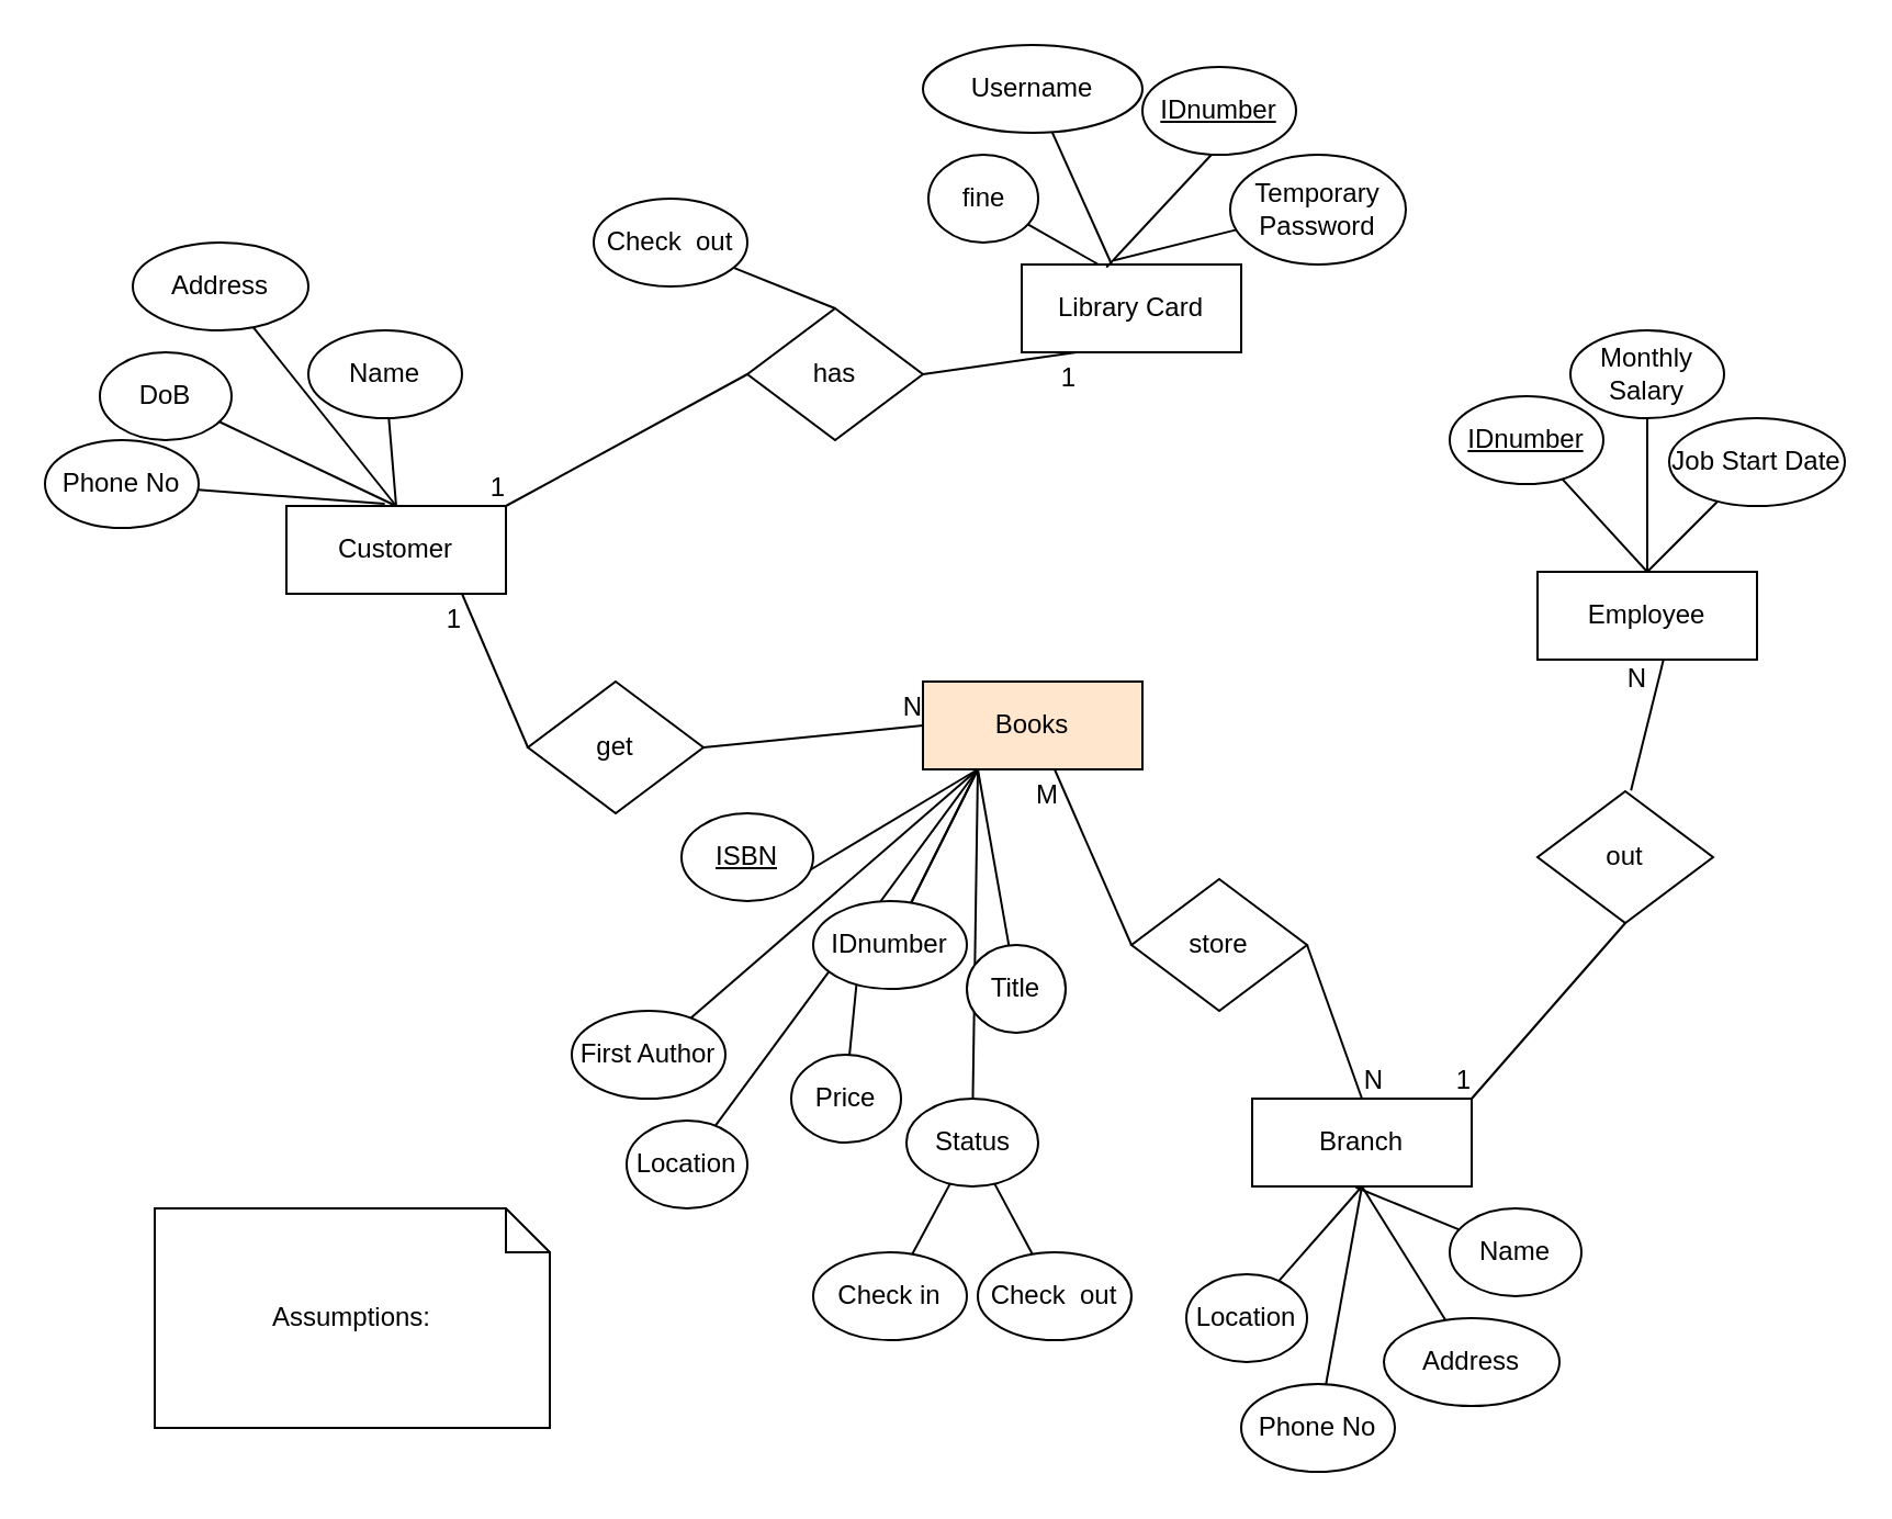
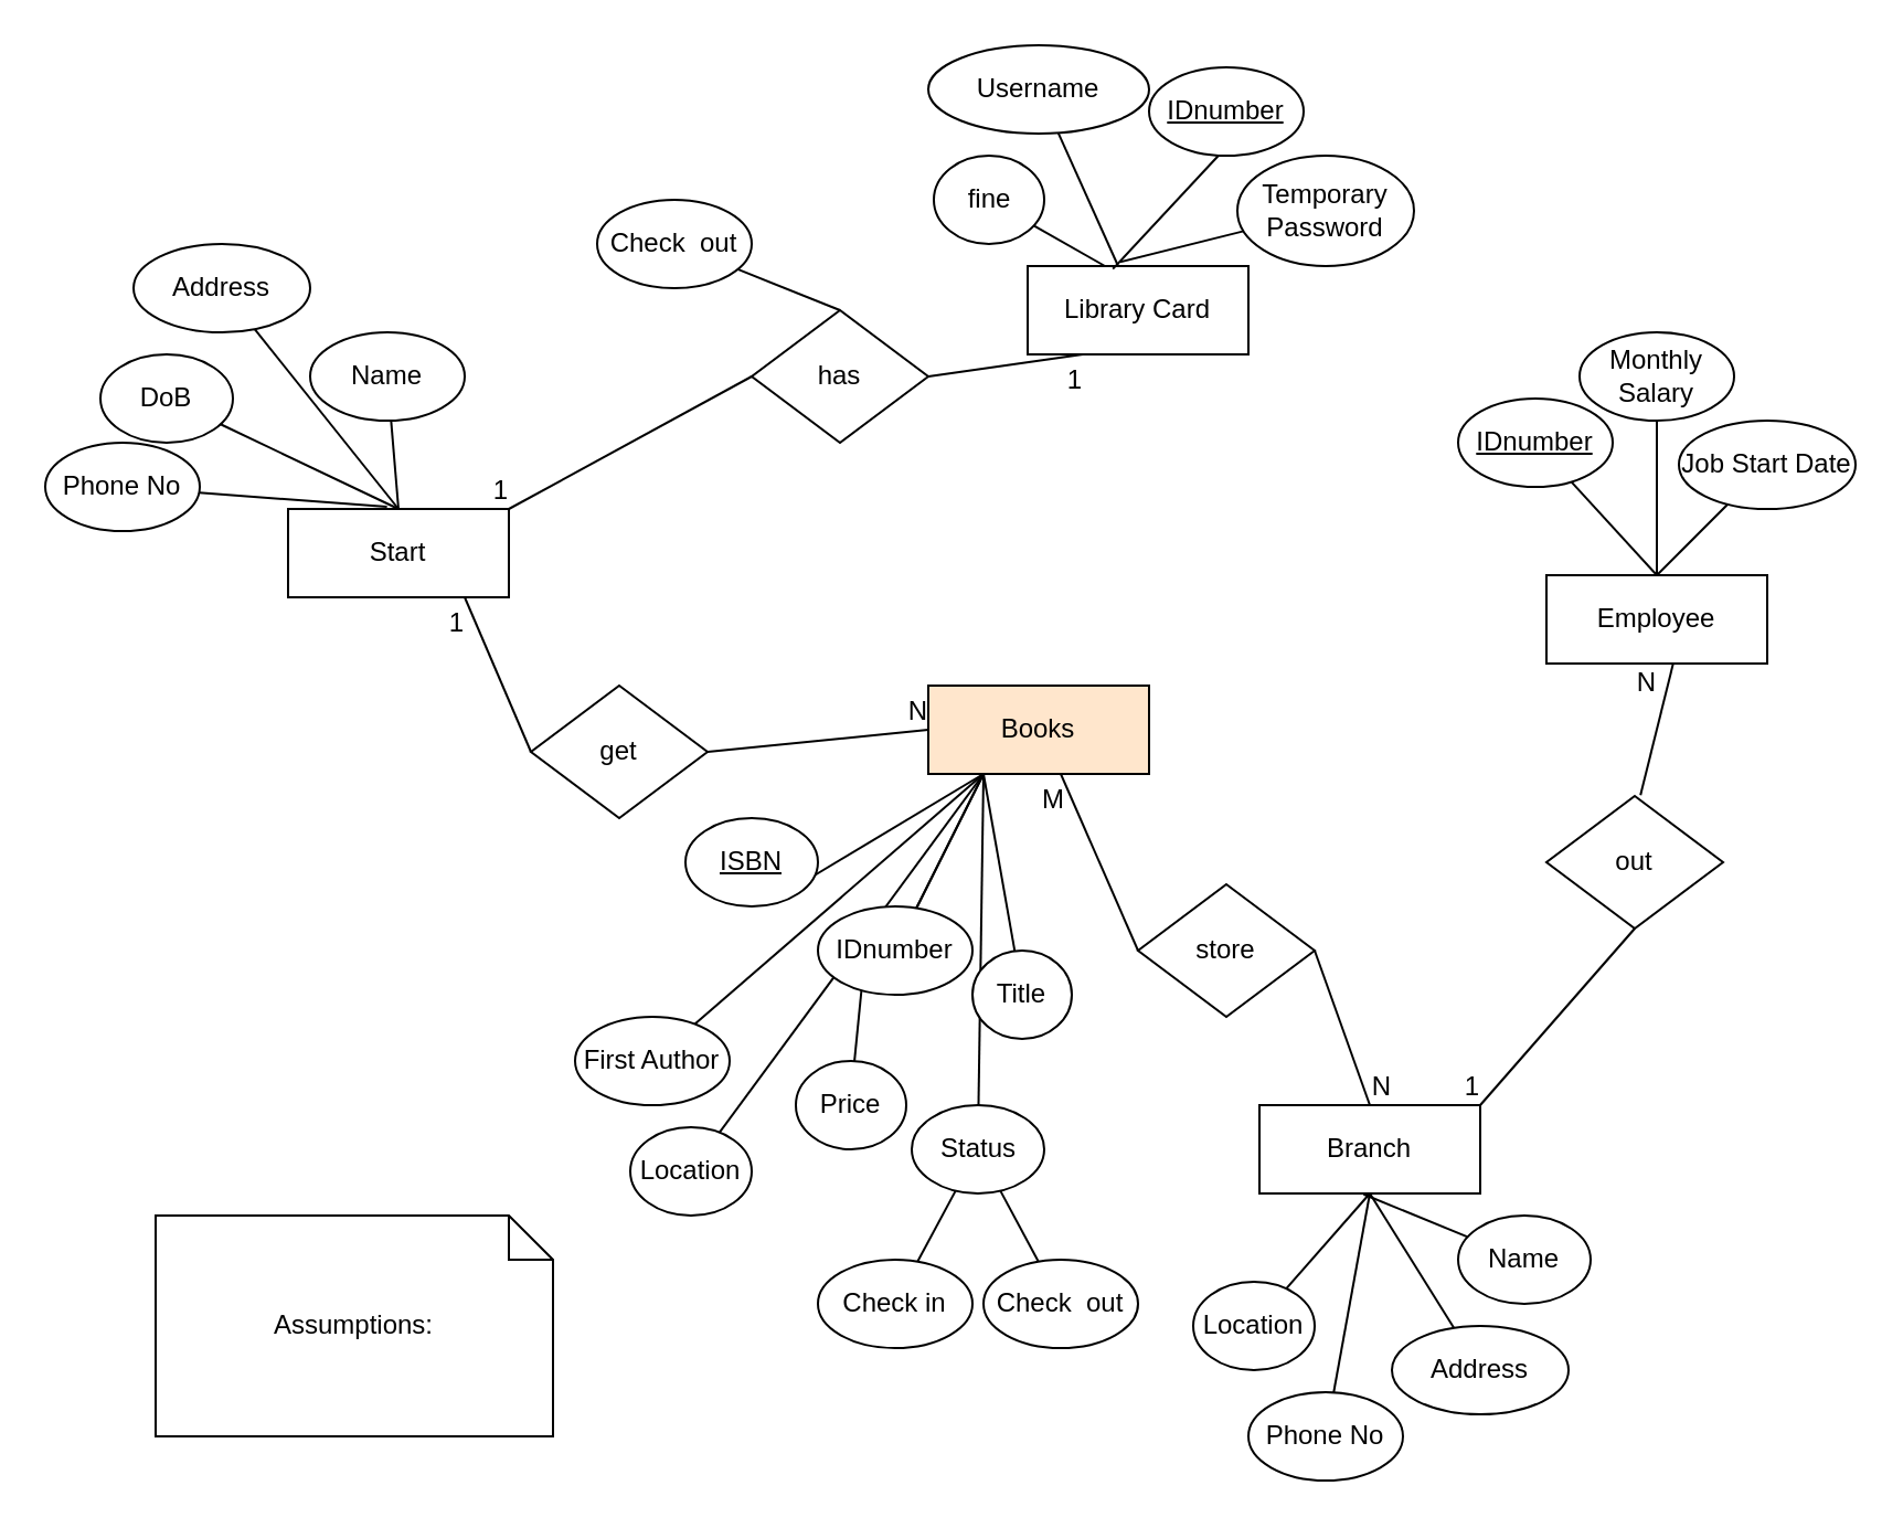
- <mxCell id="2" value="Customer" style="whiteSpace=wrap;html=1;align=center;" parent="1" vertex="1"><mxGeometry x="130" y="230" width="100" height="40" as="geometry" /></mxCell>
+ <mxCell id="2" value="Start" style="whiteSpace=wrap;html=1;align=center;" parent="1" vertex="1"><mxGeometry x="130" y="230" width="100" height="40" as="geometry" /></mxCell>
